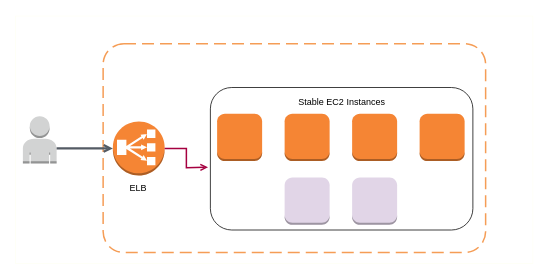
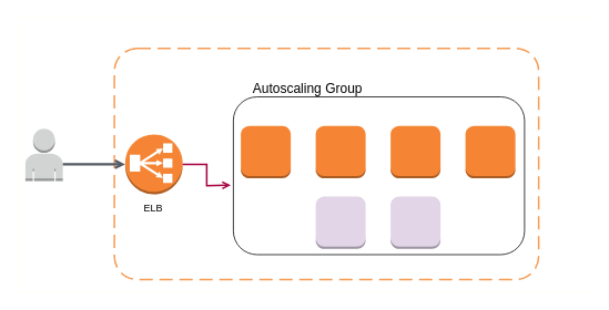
+ <mxCell id="5" value="Autoscaling Group" style="text;html=1;strokeColor=none;fillColor=none;align=center;verticalAlign=middle;whiteSpace=wrap;rounded=0;fontSize=16;" parent="1" vertex="1"><mxGeometry x="289" y="96" width="161" height="20" as="geometry" /></mxCell>
- <mxCell id="17" value="Stable EC2 Instances" style="text;html=1;strokeColor=none;fillColor=none;align=center;verticalAlign=middle;whiteSpace=wrap;rounded=0;" vertex="1" parent="1"><mxGeometry x="314.5" y="126" width="281" height="20" as="geometry" /></mxCell>
